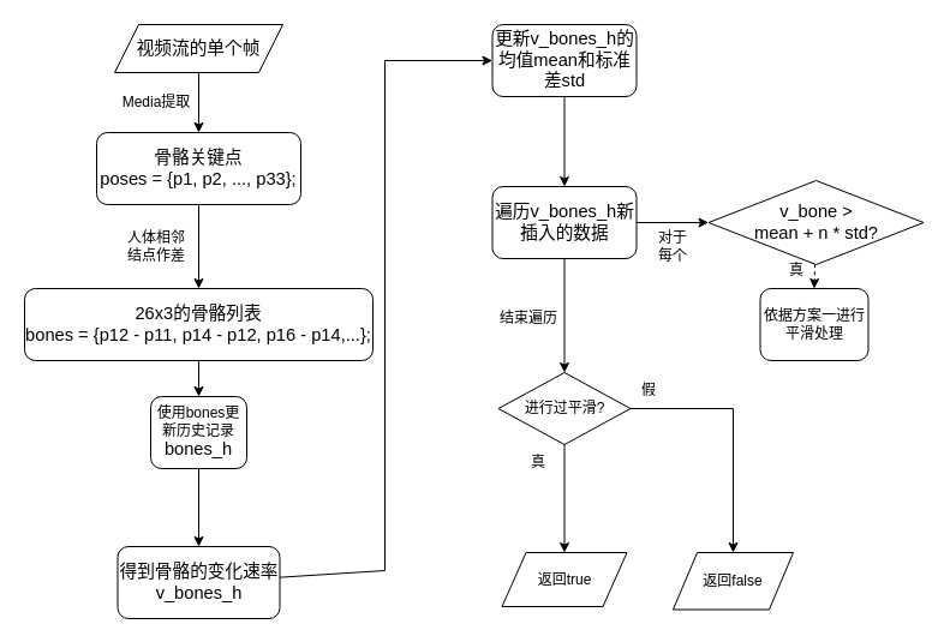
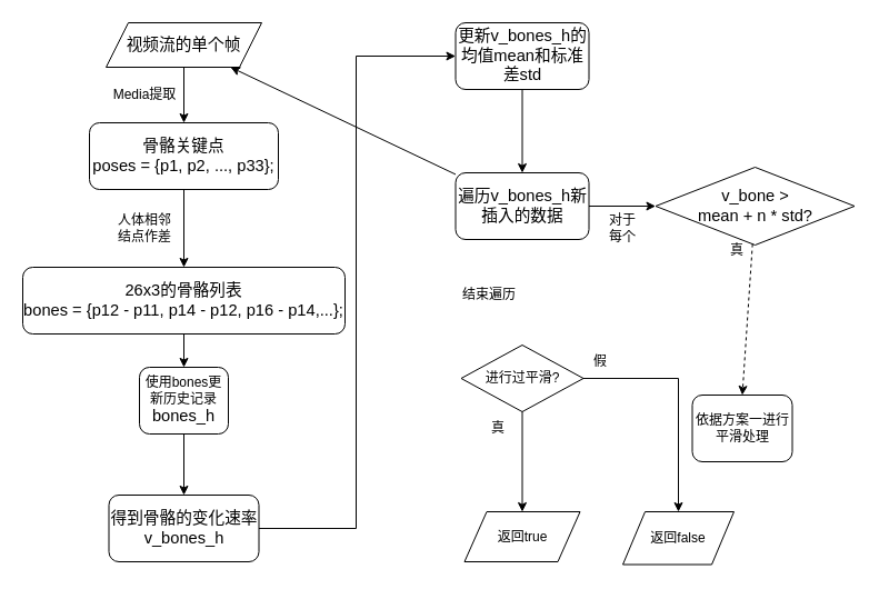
- <mxCell id="25" value="" style="endArrow=classic;html=1;rounded=0;fontSize=12;" edge="1" parent="1" source="15" target="26"><mxGeometry width="50" height="50" relative="1" as="geometry"><mxPoint x="400" y="340" as="sourcePoint" /><mxPoint x="470" y="260" as="targetPoint" /></mxGeometry></mxCell>
+ <mxCell id="25" value="" style="endArrow=classic;html=1;rounded=0;fontSize=12;" edge="1" parent="1" source="15" target="2"><mxGeometry width="50" height="50" relative="1" as="geometry"><mxPoint x="400" y="340" as="sourcePoint" /><mxPoint x="470" y="260" as="targetPoint" /></mxGeometry></mxCell>
- <mxCell id="20" value="依据方案一进行平滑处理" style="rounded=1;whiteSpace=wrap;html=1;fontSize=12;" vertex="1" parent="1"><mxGeometry x="632.5" y="240" width="90" height="60" as="geometry" /></mxCell>
+ <mxCell id="20" value="依据方案一进行平滑处理" style="rounded=1;whiteSpace=wrap;html=1;fontSize=12;" vertex="1" parent="1"><mxGeometry x="622.5" y="355" width="90" height="60" as="geometry" /></mxCell>
- <mxCell id="11" value="&lt;span class=&quot;NormalTok&quot;&gt;&lt;span style=&quot;font-size: 11.0pt&quot;&gt;得到骨骼的变化速率&lt;br&gt;&lt;/span&gt;&lt;span lang=&quot;EN-US&quot; style=&quot;font-size: 11.0pt&quot;&gt;v_bones_h&lt;/span&gt;&lt;/span&gt;" style="rounded=1;whiteSpace=wrap;html=1;" vertex="1" parent="1"><mxGeometry x="97.5" y="455" width="135" height="60" as="geometry" /></mxCell>
+ <mxCell id="11" value="&lt;span class=&quot;NormalTok&quot;&gt;&lt;span style=&quot;font-size: 11.0pt&quot;&gt;得到骨骼的变化速率&lt;br&gt;&lt;/span&gt;&lt;span lang=&quot;EN-US&quot; style=&quot;font-size: 11.0pt&quot;&gt;v_bones_h&lt;/span&gt;&lt;/span&gt;" style="rounded=1;whiteSpace=wrap;html=1;" vertex="1" parent="1"><mxGeometry x="97.5" y="445" width="135" height="60" as="geometry" /></mxCell>
